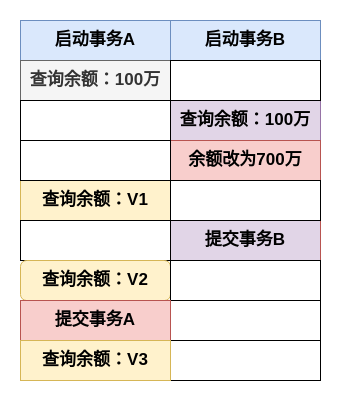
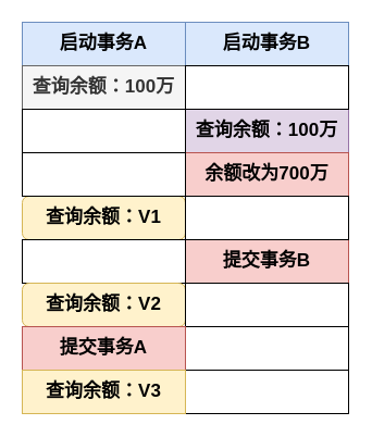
- <mxCell id="8" value="&lt;b style=&quot;border-color: var(--border-color); font-size: 17px;&quot;&gt;查询余额：V1&lt;/b&gt;" style="rounded=0;whiteSpace=wrap;html=1;fontSize=15;fillColor=#fff2cc;strokeColor=#d6b656;" vertex="1" parent="1"><mxGeometry x="20" y="180" width="150" height="40" as="geometry" /></mxCell>
+ <mxCell id="8" value="&lt;b style=&quot;border-color: var(--border-color); font-size: 17px;&quot;&gt;查询余额：V1&lt;/b&gt;" style="whiteSpace=wrap;html=1;fontSize=15;fillColor=#fff2cc;strokeColor=#d6b656;rounded=1;" vertex="1" parent="1"><mxGeometry x="20" y="180" width="150" height="40" as="geometry" /></mxCell>
- <mxCell id="9" value="&lt;b style=&quot;border-color: var(--border-color); font-size: 17px;&quot;&gt;提交事务B&lt;/b&gt;" style="rounded=0;whiteSpace=wrap;html=1;fontSize=15;fillColor=#e1d5e7;strokeColor=#b85450;" vertex="1" parent="1"><mxGeometry x="170" y="220" width="150" height="40" as="geometry" /></mxCell>
+ <mxCell id="9" value="&lt;b style=&quot;border-color: var(--border-color); font-size: 17px;&quot;&gt;提交事务B&lt;/b&gt;" style="rounded=0;whiteSpace=wrap;html=1;fontSize=15;fillColor=#f8cecc;strokeColor=#b85450;" vertex="1" parent="1"><mxGeometry x="170" y="220" width="150" height="40" as="geometry" /></mxCell>
